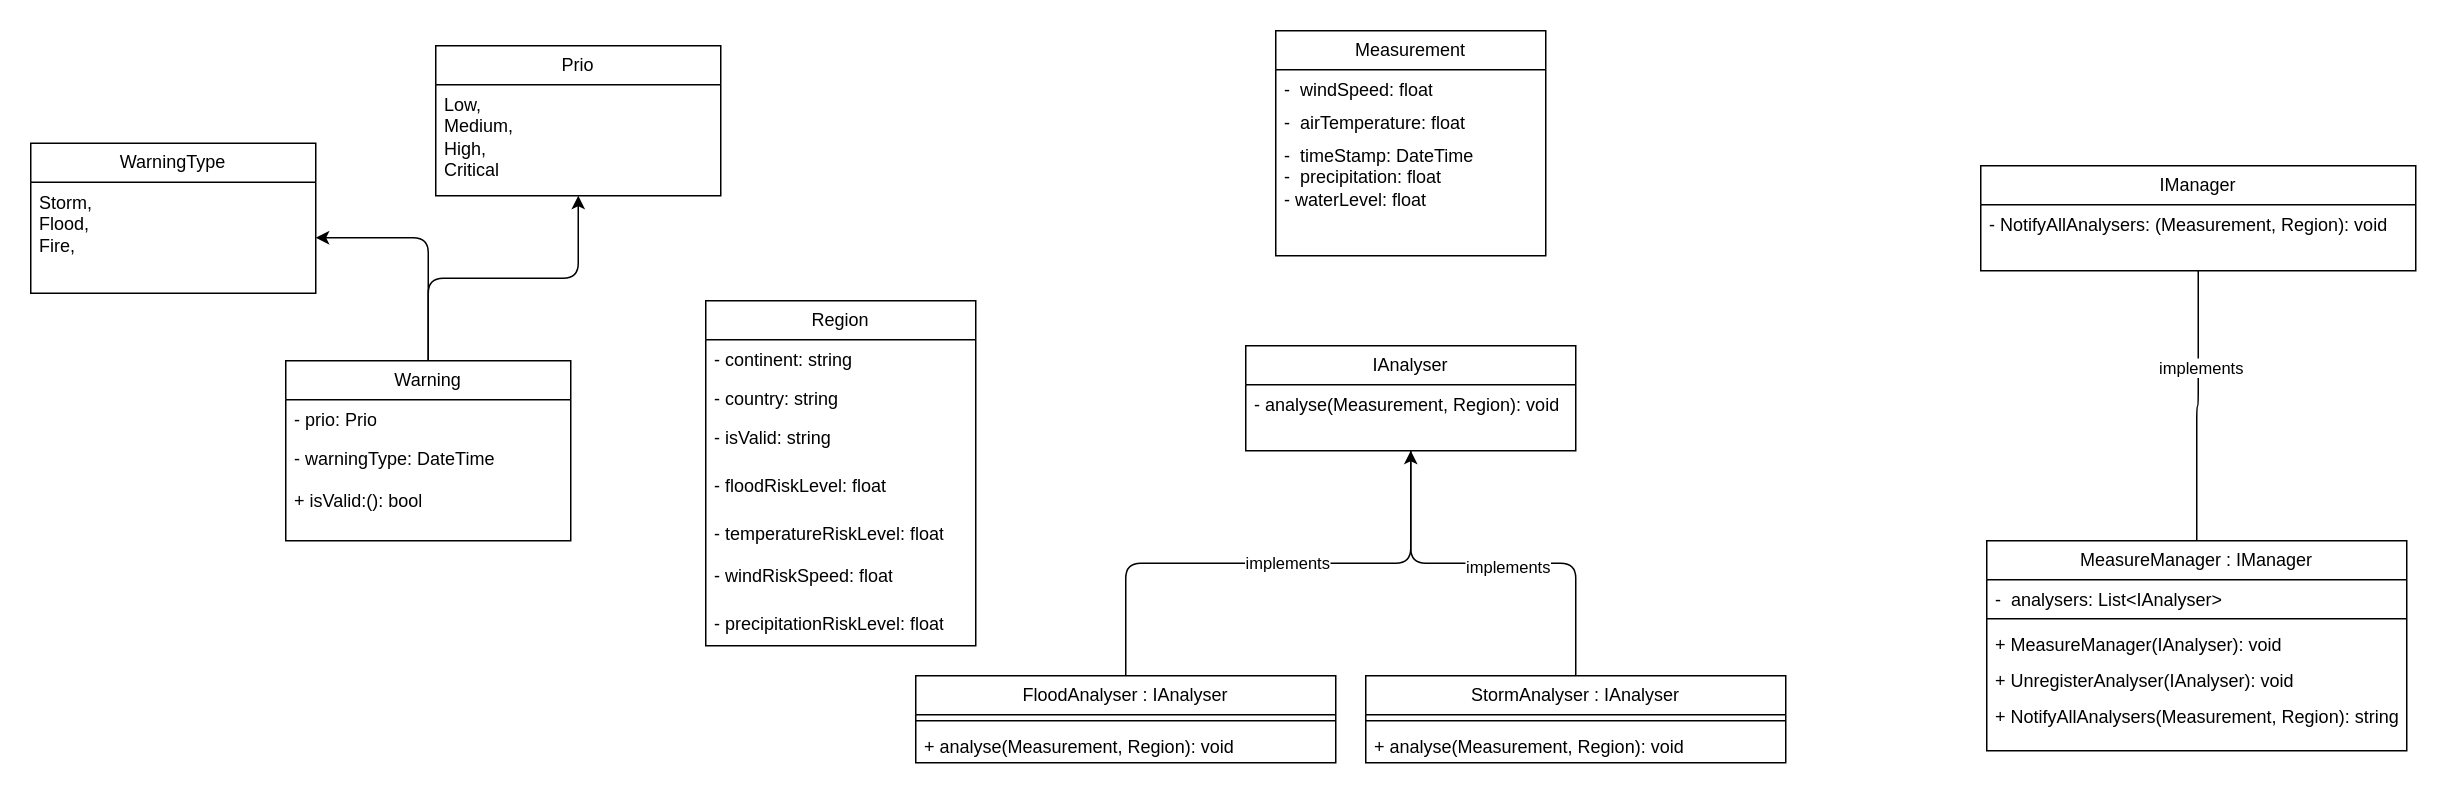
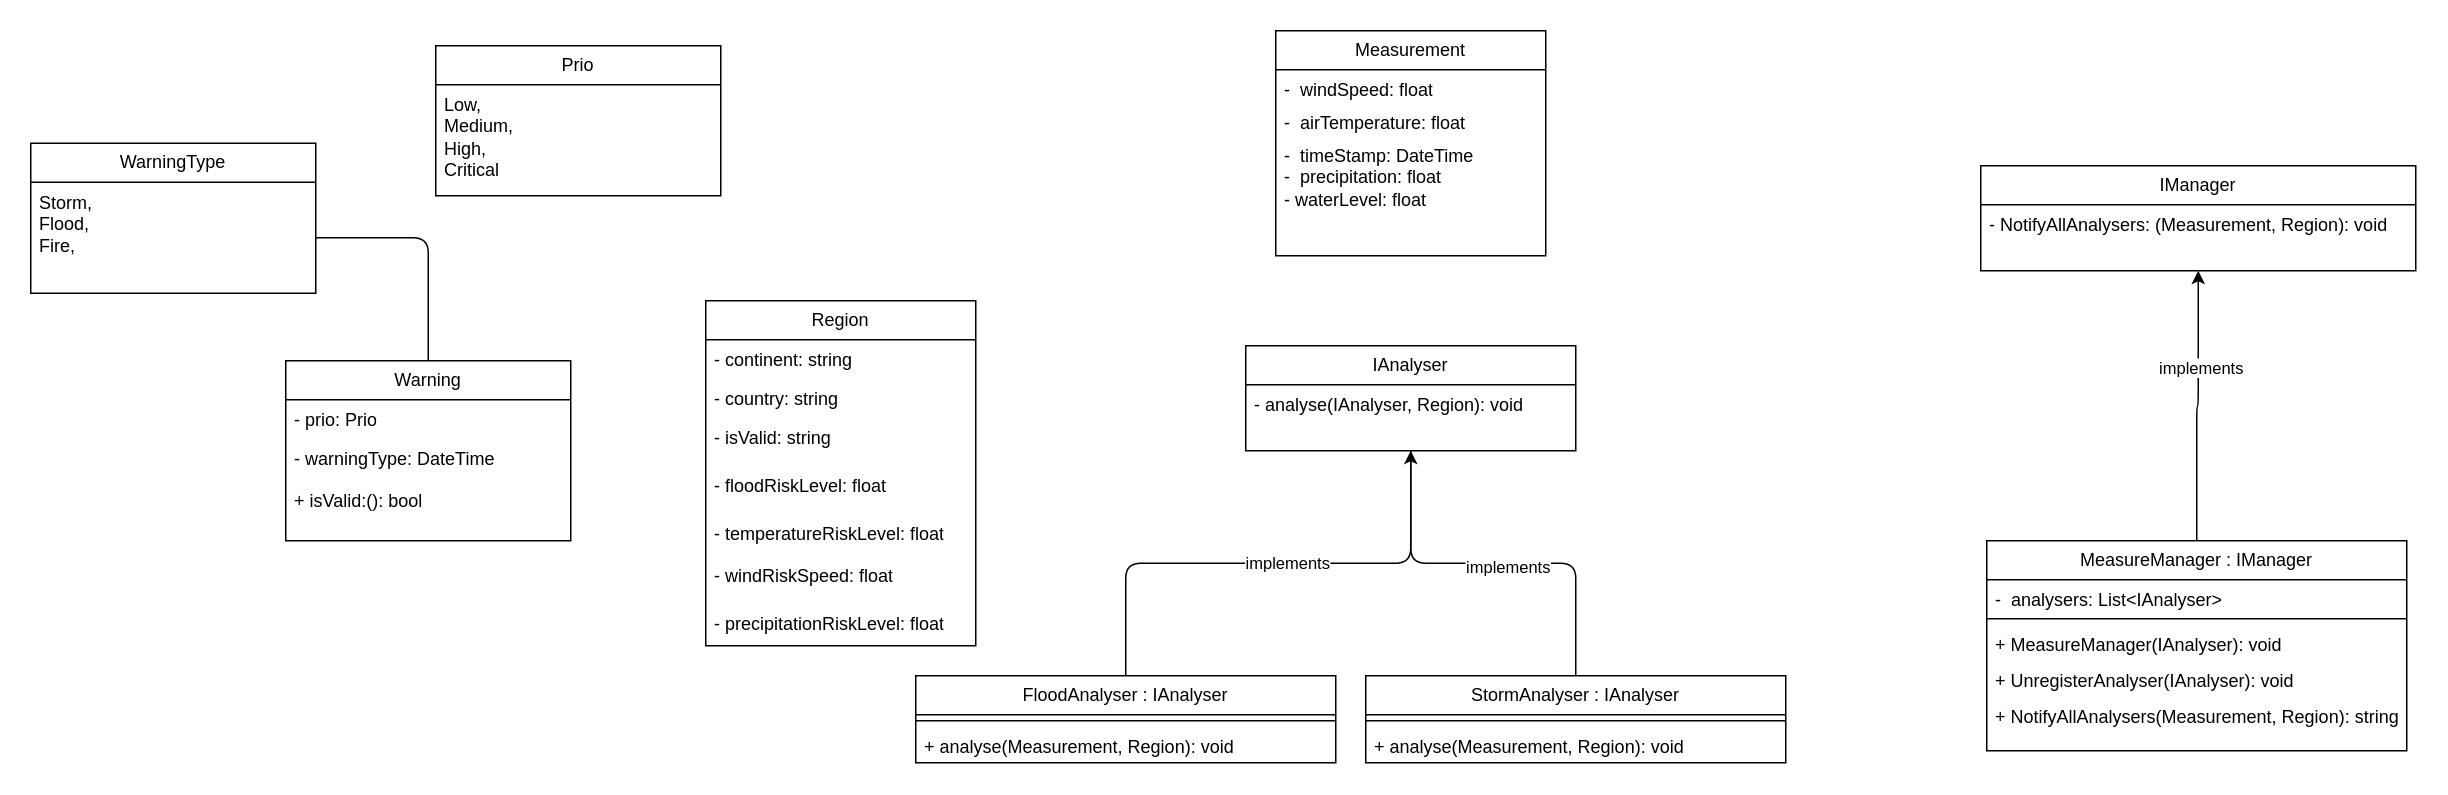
- <mxCell id="14" style="edgeStyle=orthogonalEdgeStyle;orthogonalLoop=1;jettySize=auto;html=1;" edge="1" parent="1" source="16" target="27"><mxGeometry relative="1" as="geometry" /></mxCell>
+ <mxCell id="14" style="edgeStyle=orthogonalEdgeStyle;orthogonalLoop=1;jettySize=auto;html=1;endArrow=none;" edge="1" parent="1" source="16" target="27"><mxGeometry relative="1" as="geometry" /></mxCell>
- <mxCell id="28" style="edgeStyle=orthogonalEdgeStyle;orthogonalLoop=1;jettySize=auto;html=1;endArrow=none;" edge="1" parent="1" source="30" target="22"><mxGeometry relative="1" as="geometry" /></mxCell>
+ <mxCell id="28" style="edgeStyle=orthogonalEdgeStyle;orthogonalLoop=1;jettySize=auto;html=1;" edge="1" parent="1" source="30" target="22"><mxGeometry relative="1" as="geometry" /></mxCell>
- <mxCell id="15" style="edgeStyle=orthogonalEdgeStyle;orthogonalLoop=1;jettySize=auto;html=1;" edge="1" parent="1" source="16" target="24"><mxGeometry relative="1" as="geometry" /></mxCell>
- <mxCell id="21" value="- analyse(Measurement, Region): void" style="text;strokeColor=none;fillColor=none;align=left;verticalAlign=top;spacingLeft=4;spacingRight=4;overflow=hidden;rotatable=0;points=[[0,0.5],[1,0.5]];portConstraint=eastwest;whiteSpace=wrap;html=1;" vertex="1" parent="20"><mxGeometry y="26" width="220" height="44" as="geometry" /></mxCell>
+ <mxCell id="21" value="- analyse(IAnalyser, Region): void" style="text;strokeColor=none;fillColor=none;align=left;verticalAlign=top;spacingLeft=4;spacingRight=4;overflow=hidden;rotatable=0;points=[[0,0.5],[1,0.5]];portConstraint=eastwest;whiteSpace=wrap;html=1;" vertex="1" parent="20"><mxGeometry y="26" width="220" height="44" as="geometry" /></mxCell>
